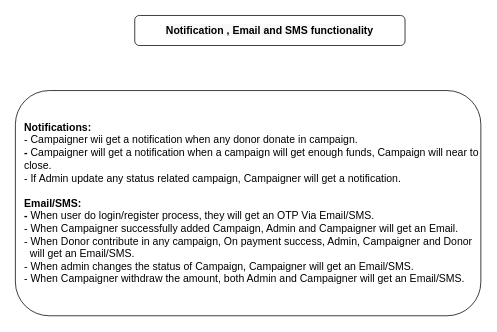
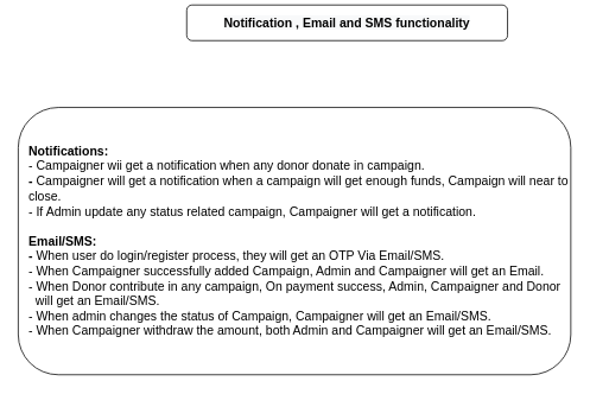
- <mxCell id="3" value="&lt;b style=&quot;color: rgb(0 , 0 , 0) ; font-family: &amp;#34;helvetica&amp;#34; ; font-size: 14px ; font-style: normal ; letter-spacing: normal ; text-align: left ; text-indent: 0px ; text-transform: none ; word-spacing: 0px ; background-color: rgb(248 , 249 , 250)&quot;&gt;Notification , Email and SMS functionality&lt;/b&gt;" style="rounded=1;whiteSpace=wrap;html=1;" vertex="1" parent="1"><mxGeometry x="179" y="20" width="360" height="40" as="geometry" /></mxCell>
+ <mxCell id="3" value="&lt;b style=&quot;color: rgb(0 , 0 , 0) ; font-family: &amp;#34;helvetica&amp;#34; ; font-size: 14px ; font-style: normal ; letter-spacing: normal ; text-align: left ; text-indent: 0px ; text-transform: none ; word-spacing: 0px ; background-color: rgb(248 , 249 , 250)&quot;&gt;Notification , Email and SMS functionality&lt;/b&gt;" style="rounded=1;whiteSpace=wrap;html=1;" vertex="1" parent="1"><mxGeometry x="209" y="5" width="360" height="40" as="geometry" /></mxCell>
